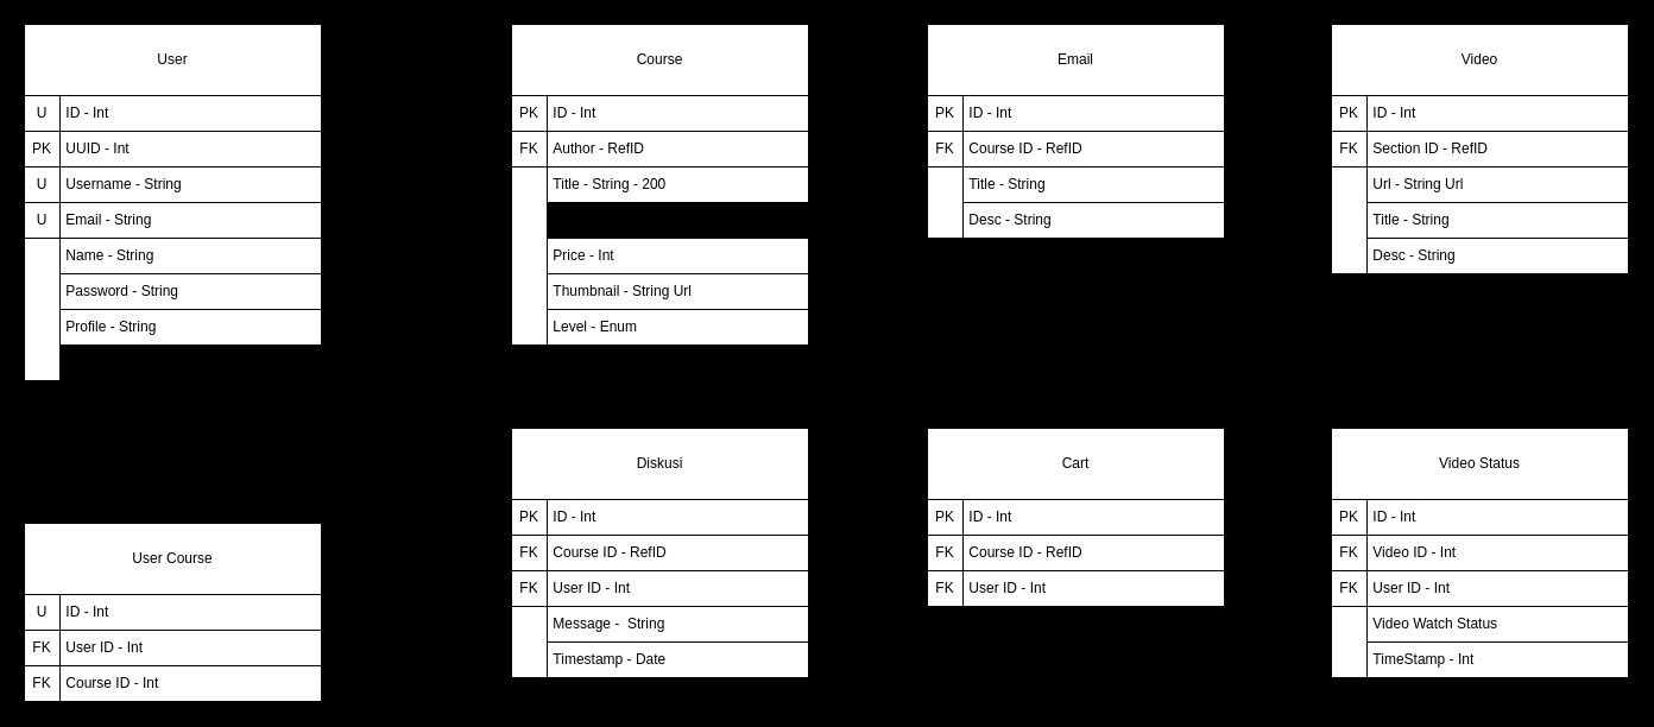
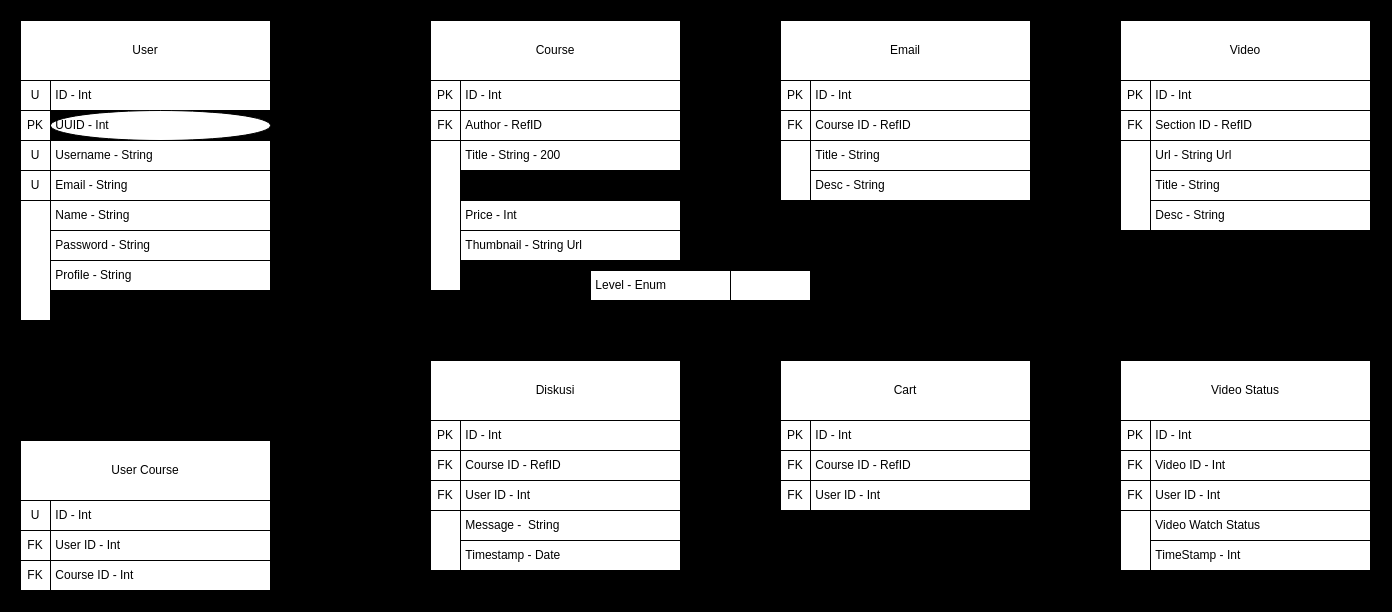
- <mxCell id="4" value="&amp;nbsp;UUID - Int" style="rounded=1;whiteSpace=wrap;html=1;arcSize=0;align=left;strokeColor=default;" vertex="1" parent="1"><mxGeometry x="50" y="110" width="220" height="30" as="geometry" /></mxCell>
+ <mxCell id="4" value="&amp;nbsp;UUID - Int" style="ellipse;whiteSpace=wrap;html=1;arcSize=0;align=left;strokeColor=default;" vertex="1" parent="1"><mxGeometry x="50" y="110" width="220" height="30" as="geometry" /></mxCell>
- <mxCell id="26" value="&amp;nbsp;Level - Enum" style="rounded=1;whiteSpace=wrap;html=1;arcSize=0;align=left;strokeColor=default;" vertex="1" parent="1"><mxGeometry x="460" y="260" width="220" height="30" as="geometry" /></mxCell>
+ <mxCell id="26" value="&amp;nbsp;Level - Enum" style="rounded=1;whiteSpace=wrap;html=1;arcSize=0;align=left;strokeColor=default;" vertex="1" parent="1"><mxGeometry x="590" y="270" width="220" height="30" as="geometry" /></mxCell>
